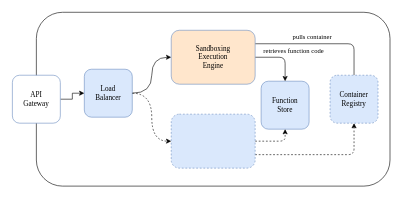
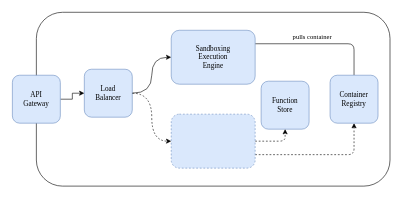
- <mxCell id="11" value="&lt;span style=&quot;font-family: &amp;#34;linux biolinum o&amp;#34;&quot;&gt;Sandboxing&lt;br&gt;Execution&lt;br&gt;Engine&lt;br&gt;&lt;/span&gt;" style="rounded=1;whiteSpace=wrap;html=1;fillColor=#ffe6cc;strokeColor=#6c8ebf;" parent="1" vertex="1"><mxGeometry x="285" y="50" width="140" height="90" as="geometry" /></mxCell>
+ <mxCell id="11" value="&lt;span style=&quot;font-family: &amp;#34;linux biolinum o&amp;#34;&quot;&gt;Sandboxing&lt;br&gt;Execution&lt;br&gt;Engine&lt;br&gt;&lt;/span&gt;" style="rounded=1;whiteSpace=wrap;html=1;fillColor=#dae8fc;strokeColor=#6c8ebf;" parent="1" vertex="1"><mxGeometry x="285" y="50" width="140" height="90" as="geometry" /></mxCell>
- <mxCell id="8" style="edgeStyle=orthogonalEdgeStyle;orthogonalLoop=1;jettySize=auto;html=1;exitX=1;exitY=0.5;exitDx=0;exitDy=0;entryX=0.5;entryY=0;entryDx=0;entryDy=0;rounded=1;" parent="1" source="11" target="7" edge="1"><mxGeometry relative="1" as="geometry" /></mxCell>
- <mxCell id="9" value="retrieves function code" style="edgeLabel;html=1;align=center;verticalAlign=middle;resizable=0;points=[];fontFamily=Linux Biolinum O;labelBackgroundColor=none;" parent="8" vertex="1" connectable="0"><mxGeometry x="0.034" y="-1" relative="1" as="geometry"><mxPoint x="16.03" y="-11.03" as="offset" /></mxGeometry></mxCell>
- <mxCell id="4" value="&lt;div&gt;API&lt;/div&gt;&lt;div&gt;Gateway&lt;br&gt;&lt;/div&gt;" style="whiteSpace=wrap;html=1;aspect=fixed;fontFamily=Linux Biolinum O;rounded=1;glass=0;fillColor=#ffffff;strokeColor=#6c8ebf;" parent="1" vertex="1"><mxGeometry x="20" y="125" width="80" height="80" as="geometry" /></mxCell>
+ <mxCell id="4" value="&lt;div&gt;API&lt;/div&gt;&lt;div&gt;Gateway&lt;br&gt;&lt;/div&gt;" style="whiteSpace=wrap;html=1;aspect=fixed;fontFamily=Linux Biolinum O;rounded=1;glass=0;fillColor=#dae8fc;strokeColor=#6c8ebf;" parent="1" vertex="1"><mxGeometry x="20" y="125" width="80" height="80" as="geometry" /></mxCell>
- <mxCell id="16" value="Container Registry" style="whiteSpace=wrap;html=1;aspect=fixed;fontFamily=Linux Biolinum O;rounded=1;glass=0;sketch=0;shadow=0;fillColor=#dae8fc;strokeColor=#6c8ebf;dashed=1;" parent="1" vertex="1"><mxGeometry x="550" y="125" width="80" height="80" as="geometry" /></mxCell>
+ <mxCell id="16" value="Container Registry" style="whiteSpace=wrap;html=1;aspect=fixed;fontFamily=Linux Biolinum O;rounded=1;glass=0;sketch=0;shadow=0;fillColor=#dae8fc;strokeColor=#6c8ebf;" parent="1" vertex="1"><mxGeometry x="550" y="125" width="80" height="80" as="geometry" /></mxCell>
